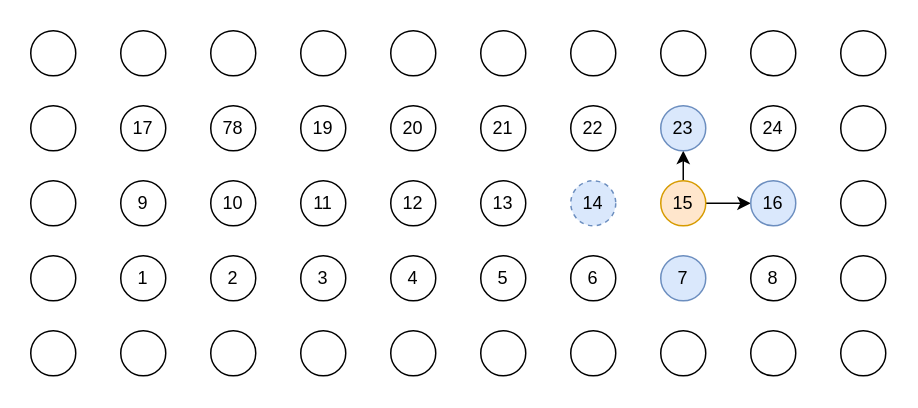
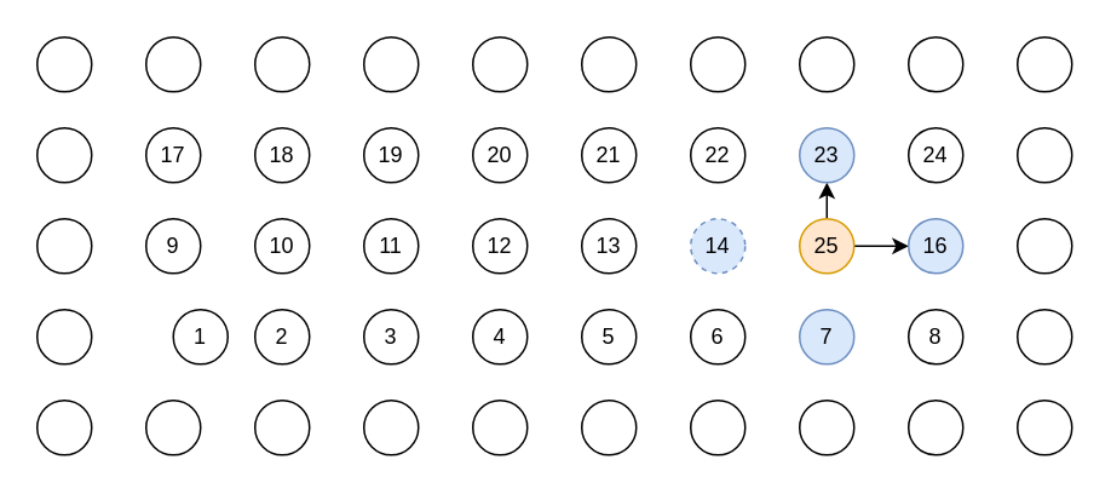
- <mxCell id="21" value="78" style="ellipse;whiteSpace=wrap;html=1;aspect=fixed;" vertex="1" parent="1"><mxGeometry x="140" y="70" width="30" height="30" as="geometry" /></mxCell>
+ <mxCell id="21" value="18" style="ellipse;whiteSpace=wrap;html=1;aspect=fixed;" vertex="1" parent="1"><mxGeometry x="140" y="70" width="30" height="30" as="geometry" /></mxCell>
- <mxCell id="18" value="15" style="ellipse;whiteSpace=wrap;html=1;aspect=fixed;fillColor=#ffe6cc;strokeColor=#d79b00;" vertex="1" parent="1"><mxGeometry x="440" y="120" width="30" height="30" as="geometry" /></mxCell>
+ <mxCell id="18" value="25" style="ellipse;whiteSpace=wrap;html=1;aspect=fixed;fillColor=#ffe6cc;strokeColor=#d79b00;" vertex="1" parent="1"><mxGeometry x="440" y="120" width="30" height="30" as="geometry" /></mxCell>
- <mxCell id="2" value="1" style="ellipse;whiteSpace=wrap;html=1;aspect=fixed;" vertex="1" parent="1"><mxGeometry x="80" y="170" width="30" height="30" as="geometry" /></mxCell>
+ <mxCell id="2" value="1" style="ellipse;whiteSpace=wrap;html=1;aspect=fixed;" vertex="1" parent="1"><mxGeometry x="95" y="170" width="30" height="30" as="geometry" /></mxCell>
